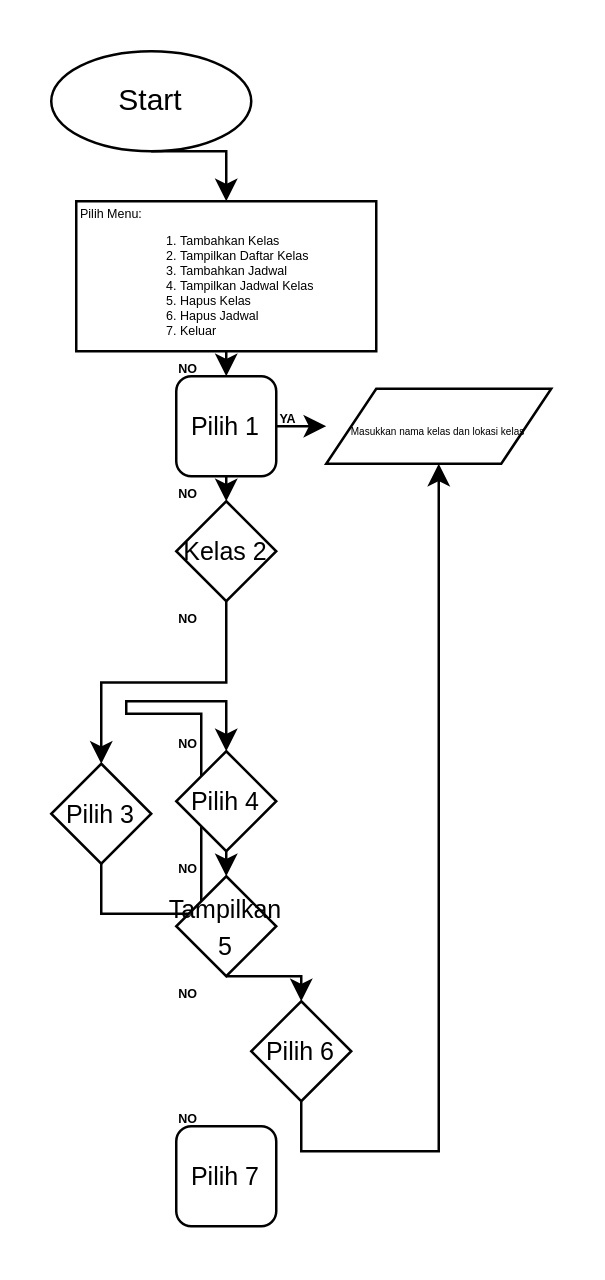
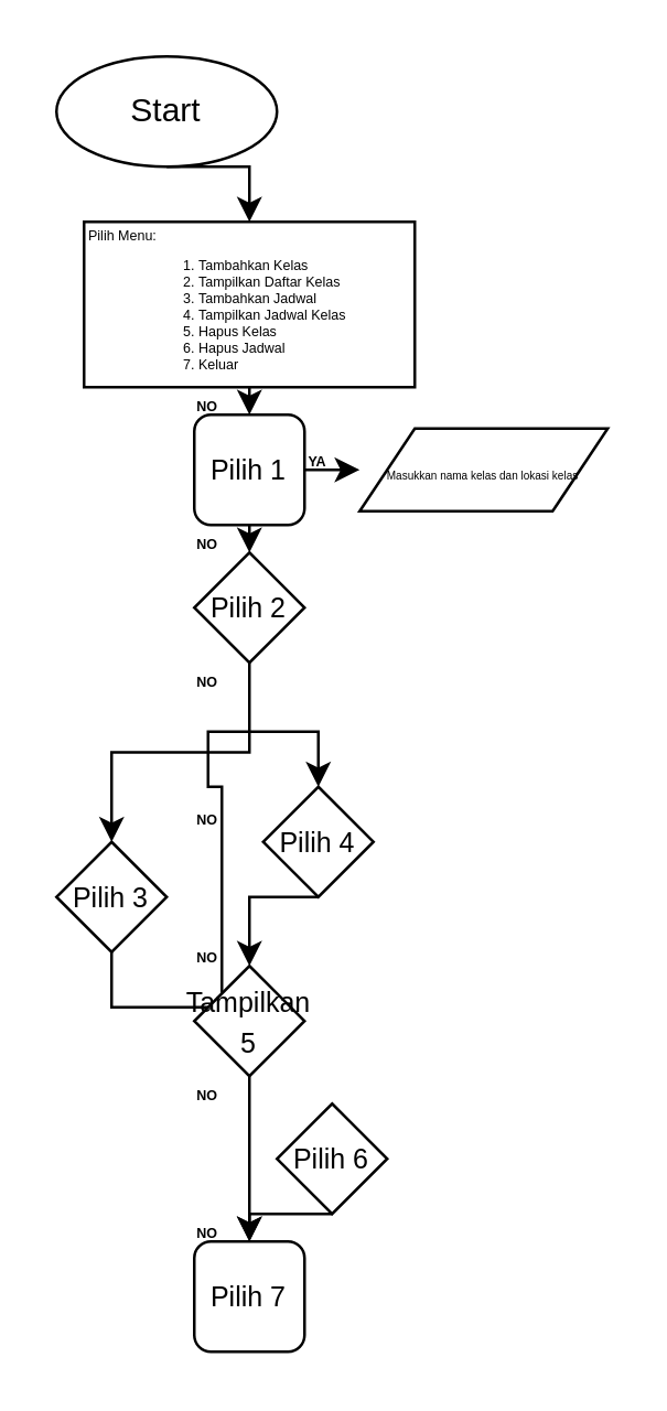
- <mxCell id="10" value="&lt;font size=&quot;1&quot;&gt;Kelas 2&lt;/font&gt;" style="rhombus;whiteSpace=wrap;html=1;" parent="1" vertex="1"><mxGeometry x="70" y="200" width="40" height="40" as="geometry" /></mxCell>
+ <mxCell id="10" value="&lt;font size=&quot;1&quot;&gt;Pilih 2&lt;/font&gt;" style="rhombus;whiteSpace=wrap;html=1;" parent="1" vertex="1"><mxGeometry x="70" y="200" width="40" height="40" as="geometry" /></mxCell>
- <mxCell id="19" value="&lt;font size=&quot;1&quot;&gt;Pilih 4&lt;/font&gt;" style="rhombus;whiteSpace=wrap;html=1;" parent="1" vertex="1"><mxGeometry x="70" y="300" width="40" height="40" as="geometry" /></mxCell>
+ <mxCell id="19" value="&lt;font size=&quot;1&quot;&gt;Pilih 4&lt;/font&gt;" style="rhombus;whiteSpace=wrap;html=1;" parent="1" vertex="1"><mxGeometry x="95" y="285" width="40" height="40" as="geometry" /></mxCell>
- <mxCell id="14" style="edgeStyle=orthogonalEdgeStyle;rounded=0;orthogonalLoop=1;jettySize=auto;html=1;exitX=0.5;exitY=1;exitDx=0;exitDy=0;" parent="1" source="15" target="28" edge="1"><mxGeometry relative="1" as="geometry" /></mxCell>
+ <mxCell id="14" style="edgeStyle=orthogonalEdgeStyle;rounded=0;orthogonalLoop=1;jettySize=auto;html=1;exitX=0.5;exitY=1;exitDx=0;exitDy=0;entryX=0.5;entryY=0;entryDx=0;entryDy=0;" parent="1" source="15" target="13" edge="1"><mxGeometry relative="1" as="geometry" /></mxCell>
- <mxCell id="16" style="edgeStyle=orthogonalEdgeStyle;rounded=0;orthogonalLoop=1;jettySize=auto;html=1;exitX=0.5;exitY=1;exitDx=0;exitDy=0;entryX=0.5;entryY=0;entryDx=0;entryDy=0;" parent="1" source="17" target="15" edge="1"><mxGeometry relative="1" as="geometry" /></mxCell>
+ <mxCell id="16" style="edgeStyle=orthogonalEdgeStyle;rounded=0;orthogonalLoop=1;jettySize=auto;html=1;exitX=0.5;exitY=1;exitDx=0;exitDy=0;" parent="1" source="17" target="13" edge="1"><mxGeometry relative="1" as="geometry" /></mxCell>
